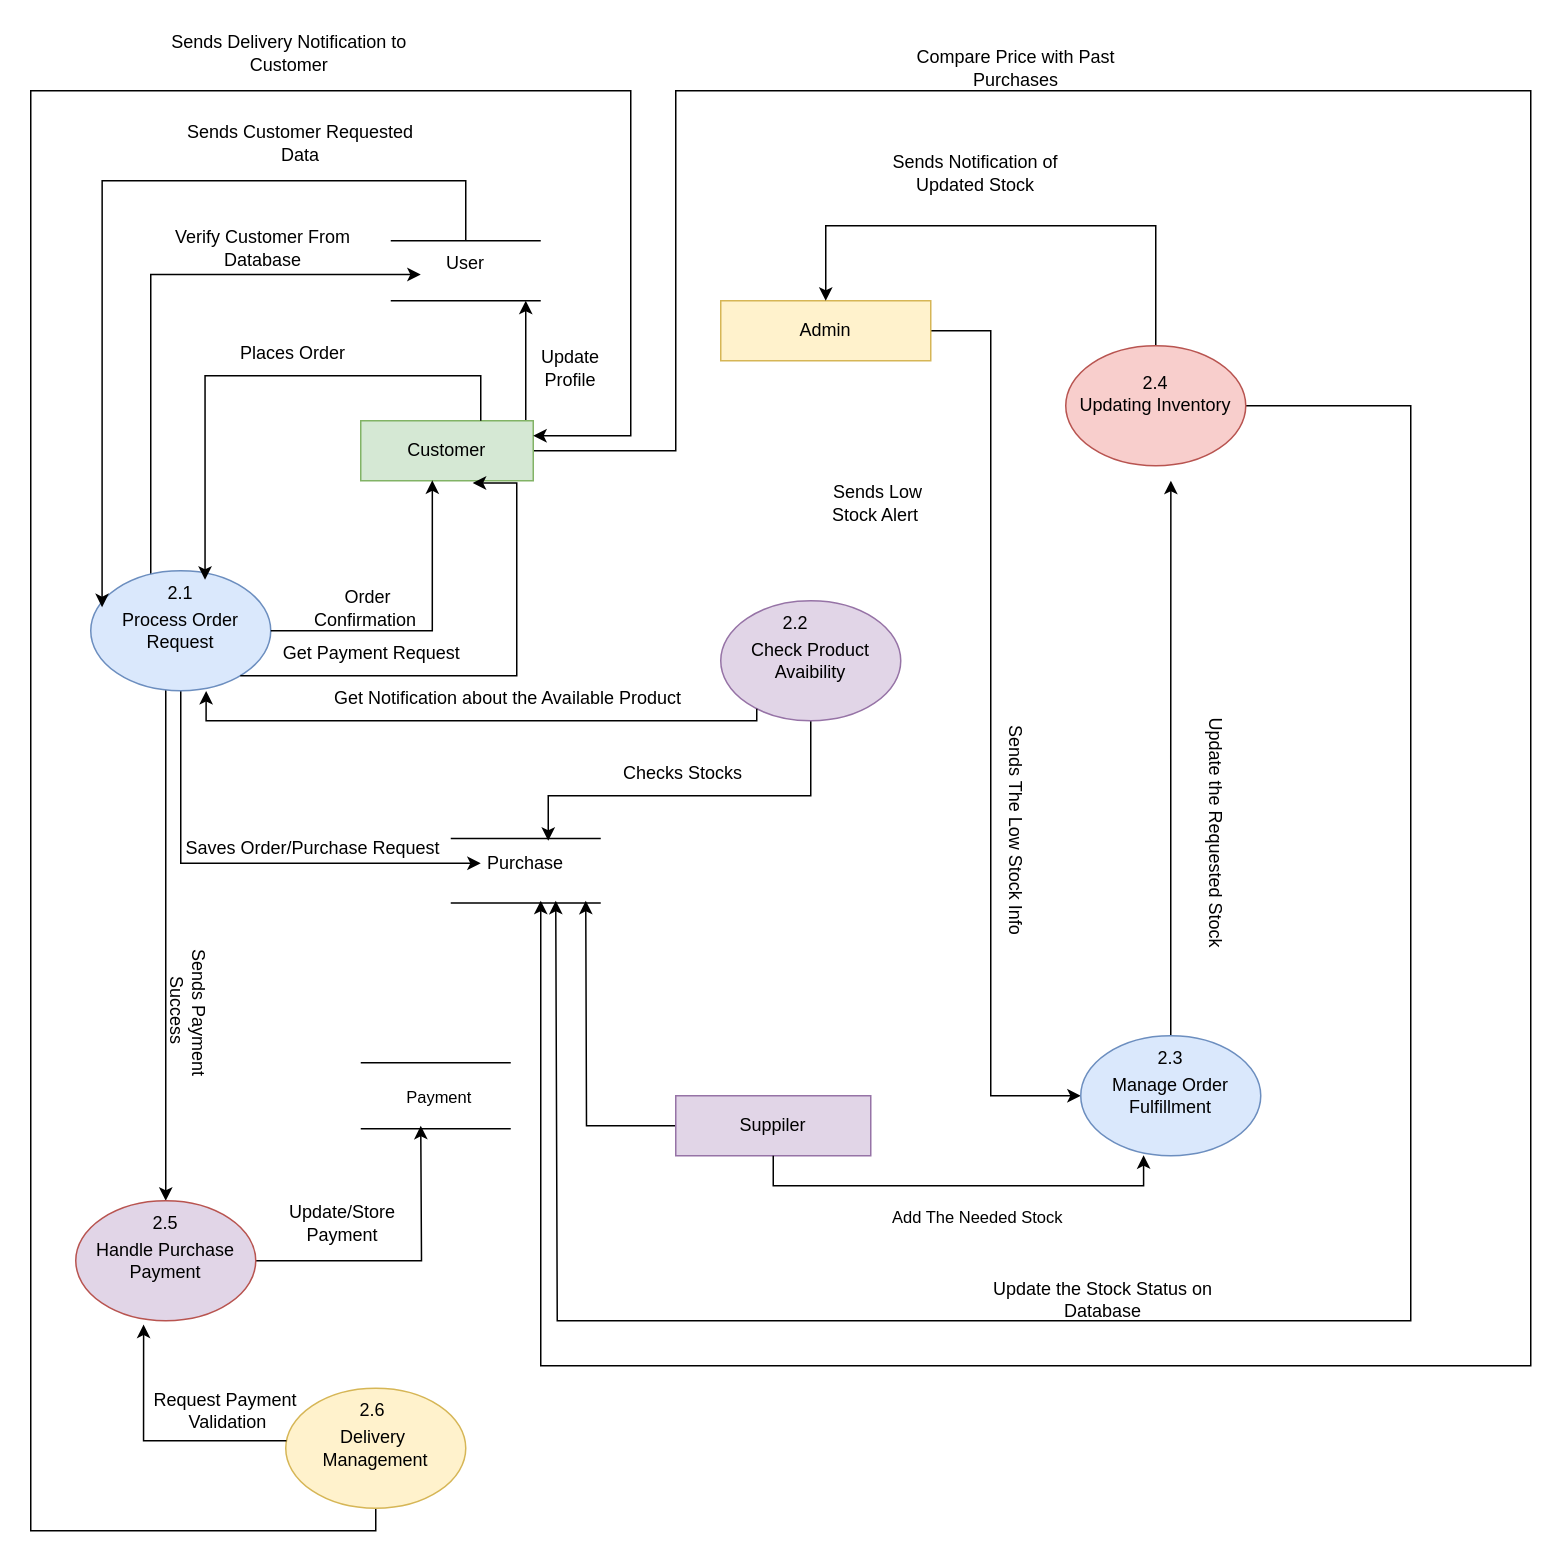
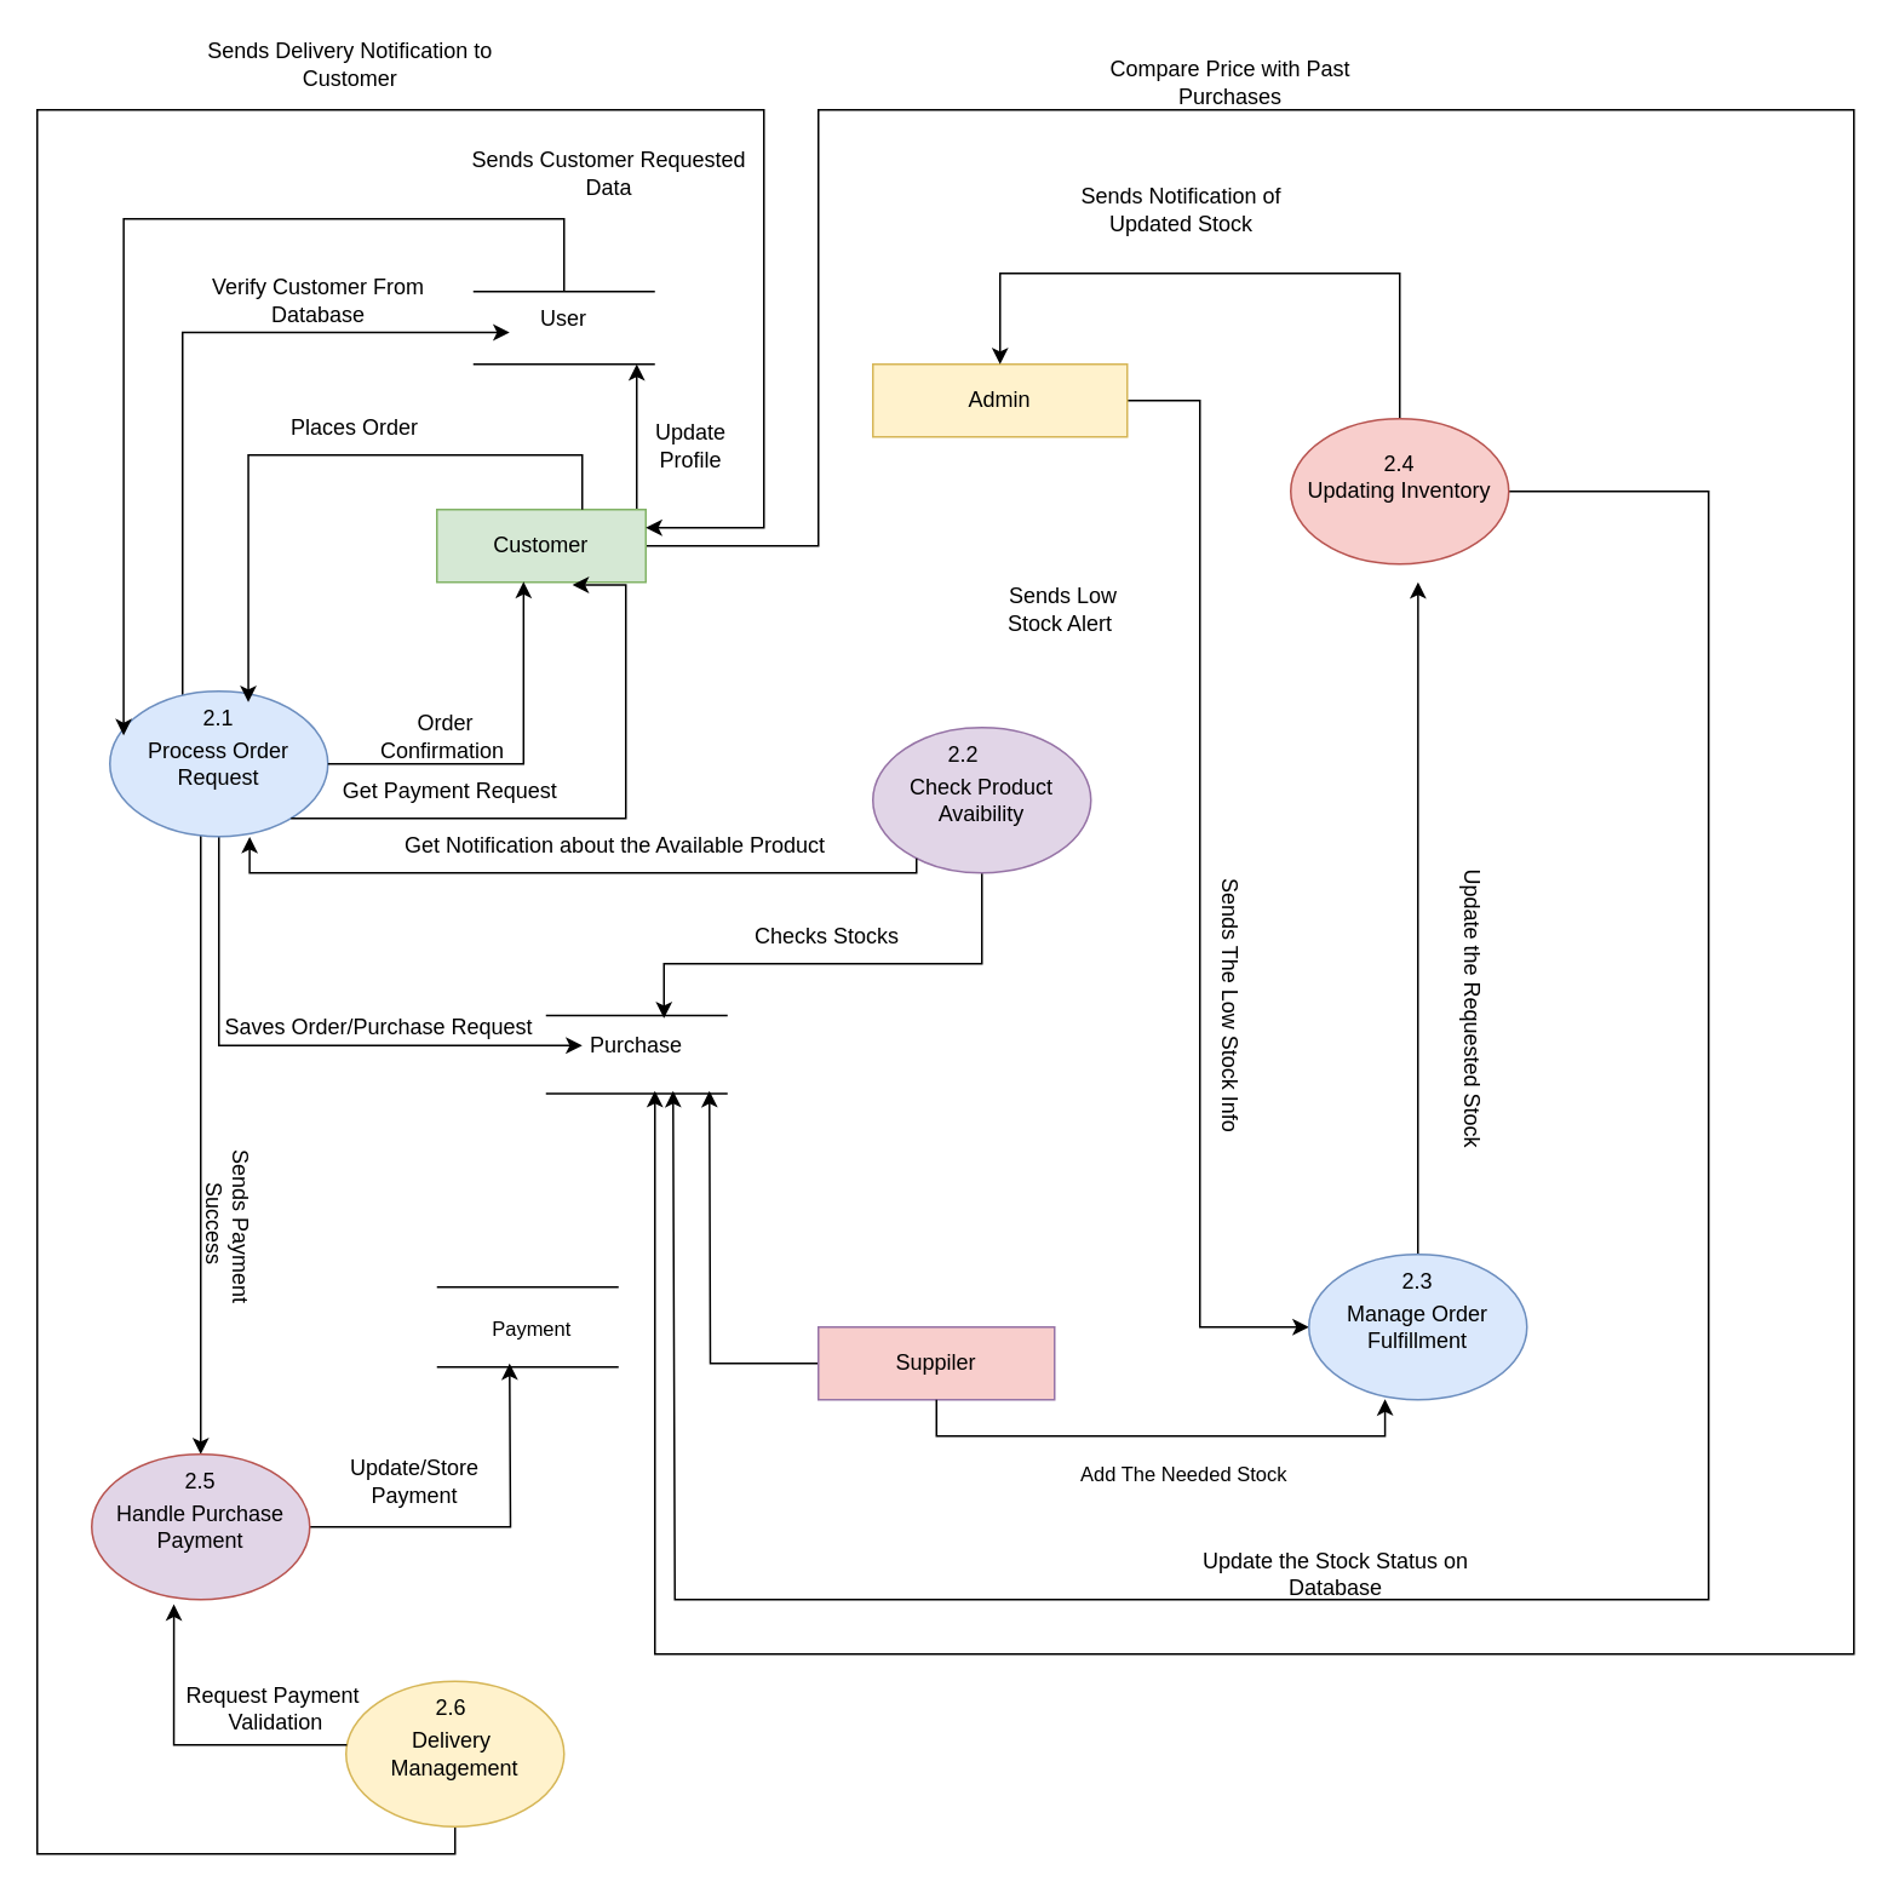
- <mxCell id="28" value="Sends Customer Requested Data" style="text;html=1;align=center;verticalAlign=middle;whiteSpace=wrap;rounded=0;" vertex="1" parent="1"><mxGeometry x="110" y="80" width="180" height="30" as="geometry" /></mxCell>
+ <mxCell id="28" value="Sends Customer Requested Data" style="text;html=1;align=center;verticalAlign=middle;whiteSpace=wrap;rounded=0;" vertex="1" parent="1"><mxGeometry x="245" y="80" width="180" height="30" as="geometry" /></mxCell>
- <mxCell id="51" value="Suppiler" style="rounded=0;whiteSpace=wrap;html=1;fillColor=#e1d5e7;strokeColor=#9673a6;" vertex="1" parent="1"><mxGeometry x="450" y="730" width="130" height="40" as="geometry" /></mxCell>
+ <mxCell id="51" value="Suppiler" style="rounded=0;whiteSpace=wrap;html=1;fillColor=#f8cecc;strokeColor=#9673a6;" vertex="1" parent="1"><mxGeometry x="450" y="730" width="130" height="40" as="geometry" /></mxCell>
